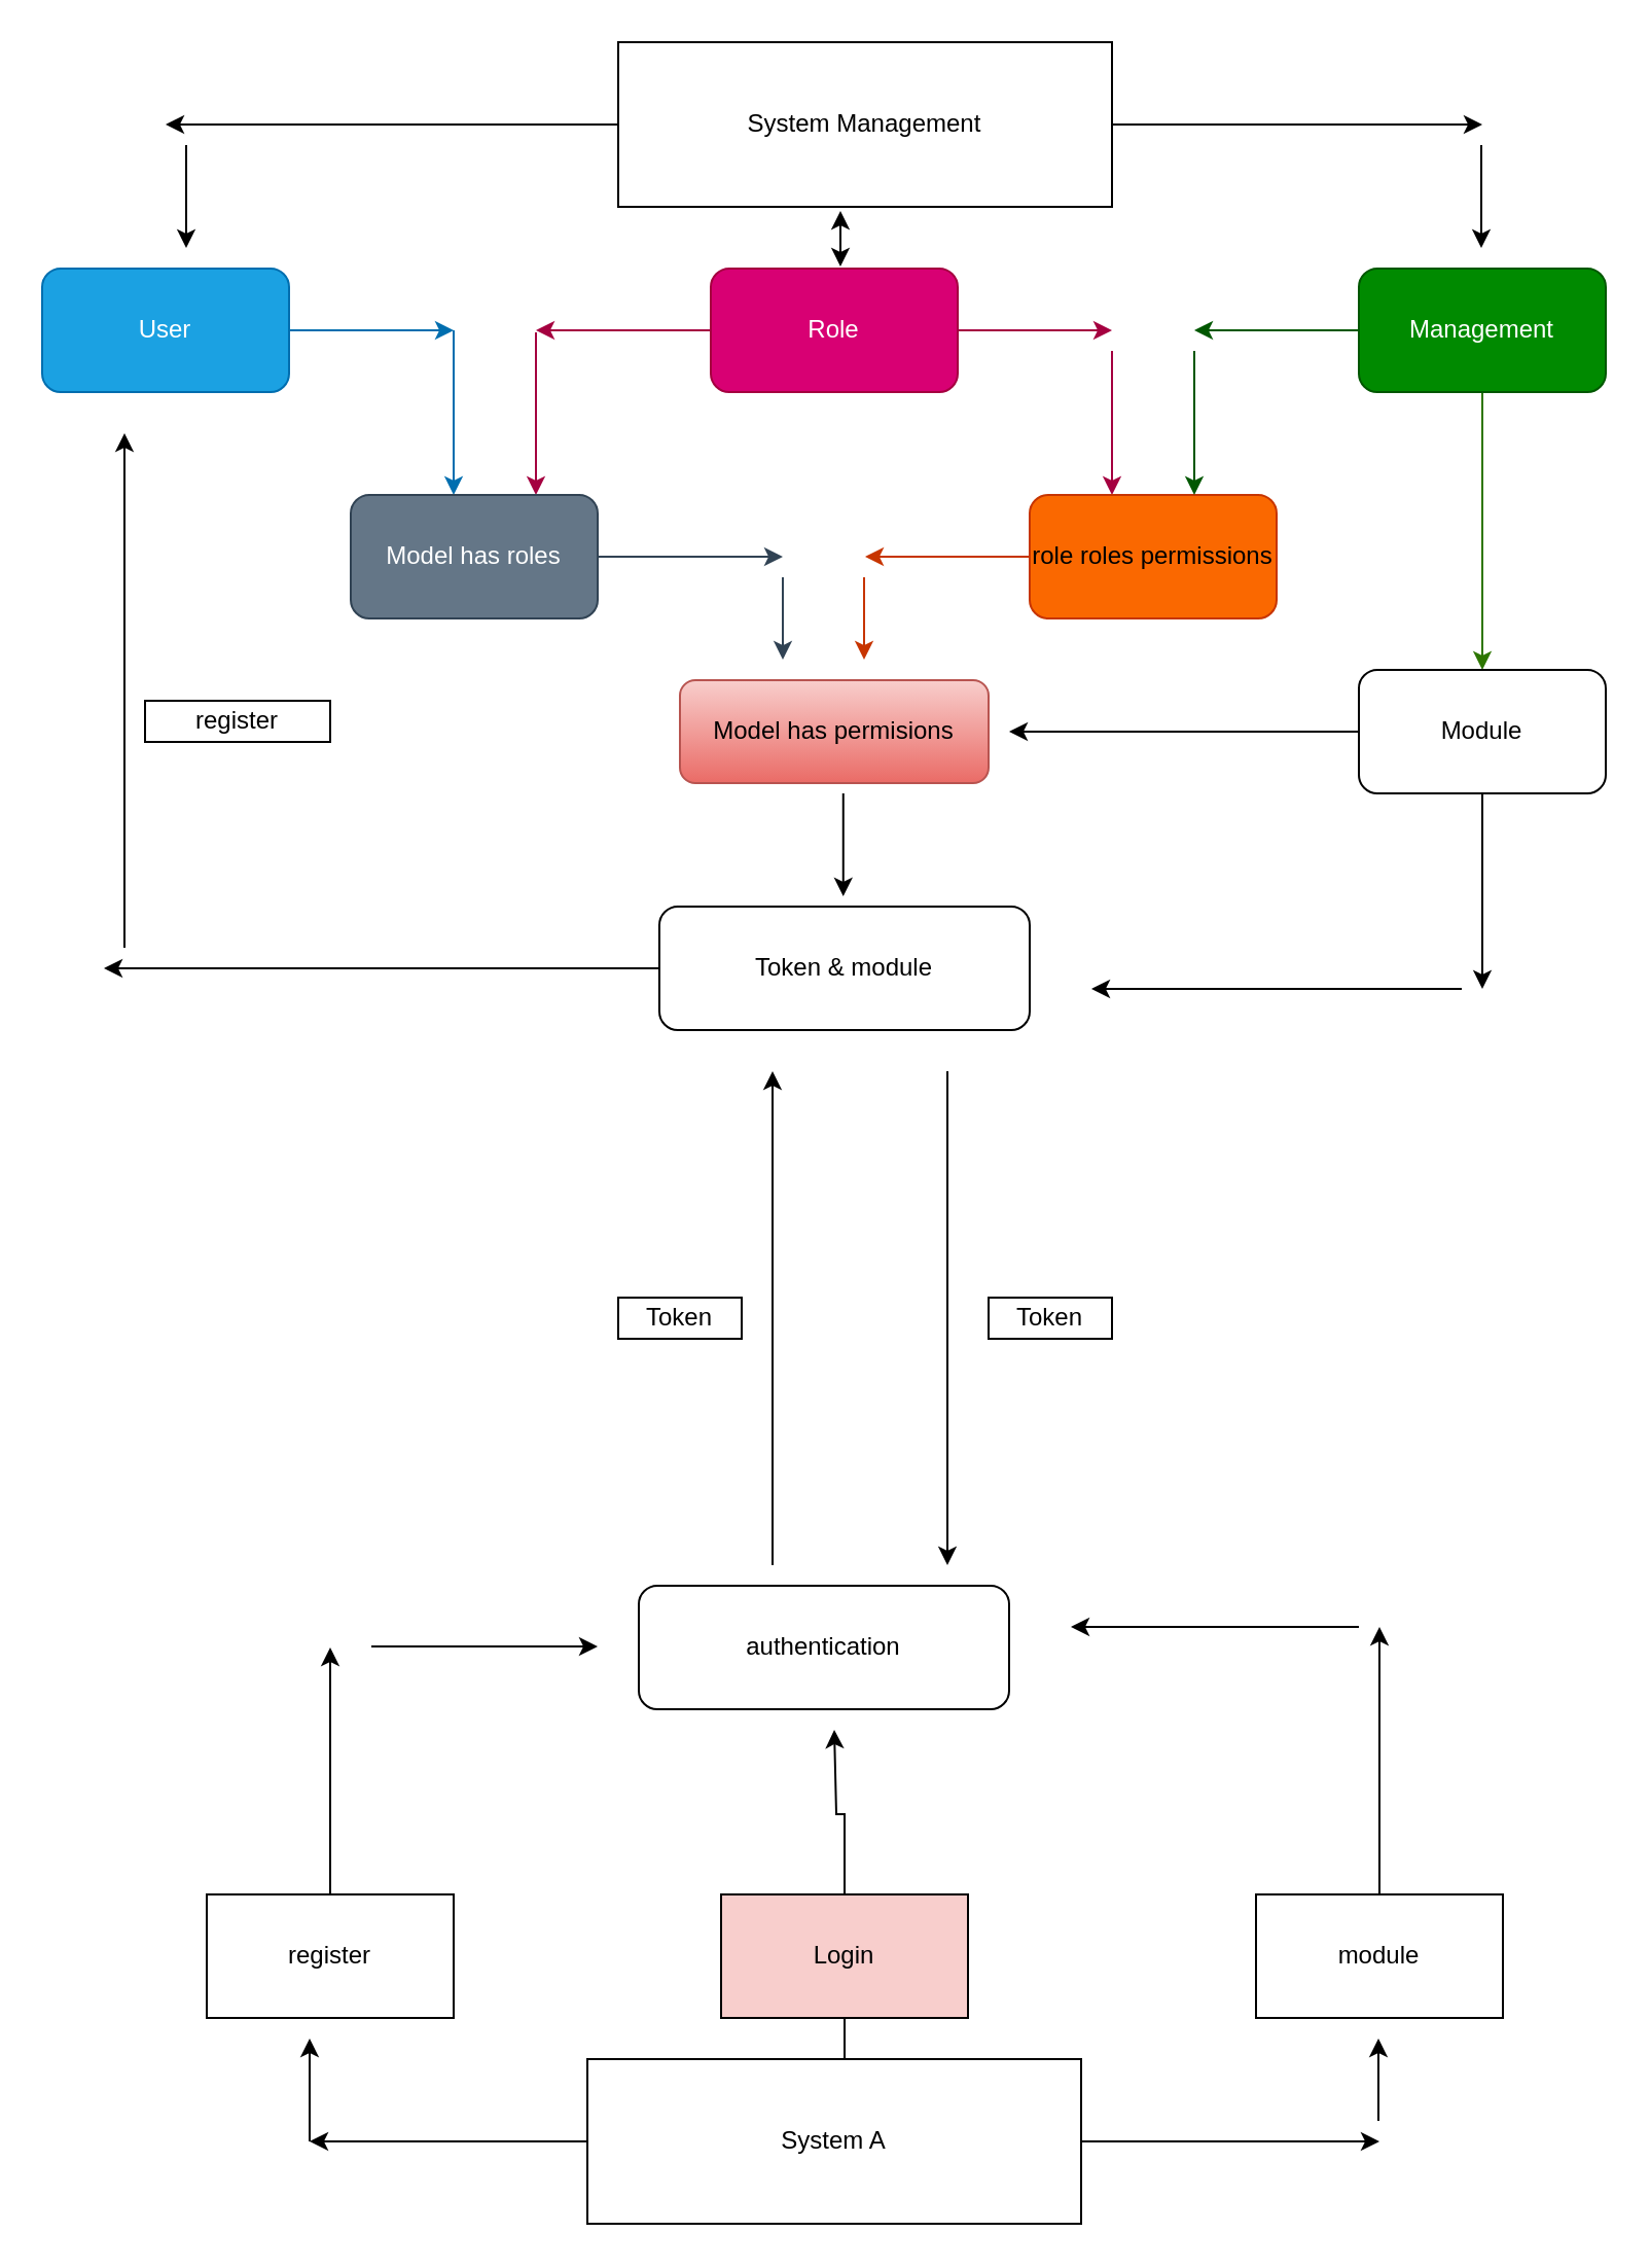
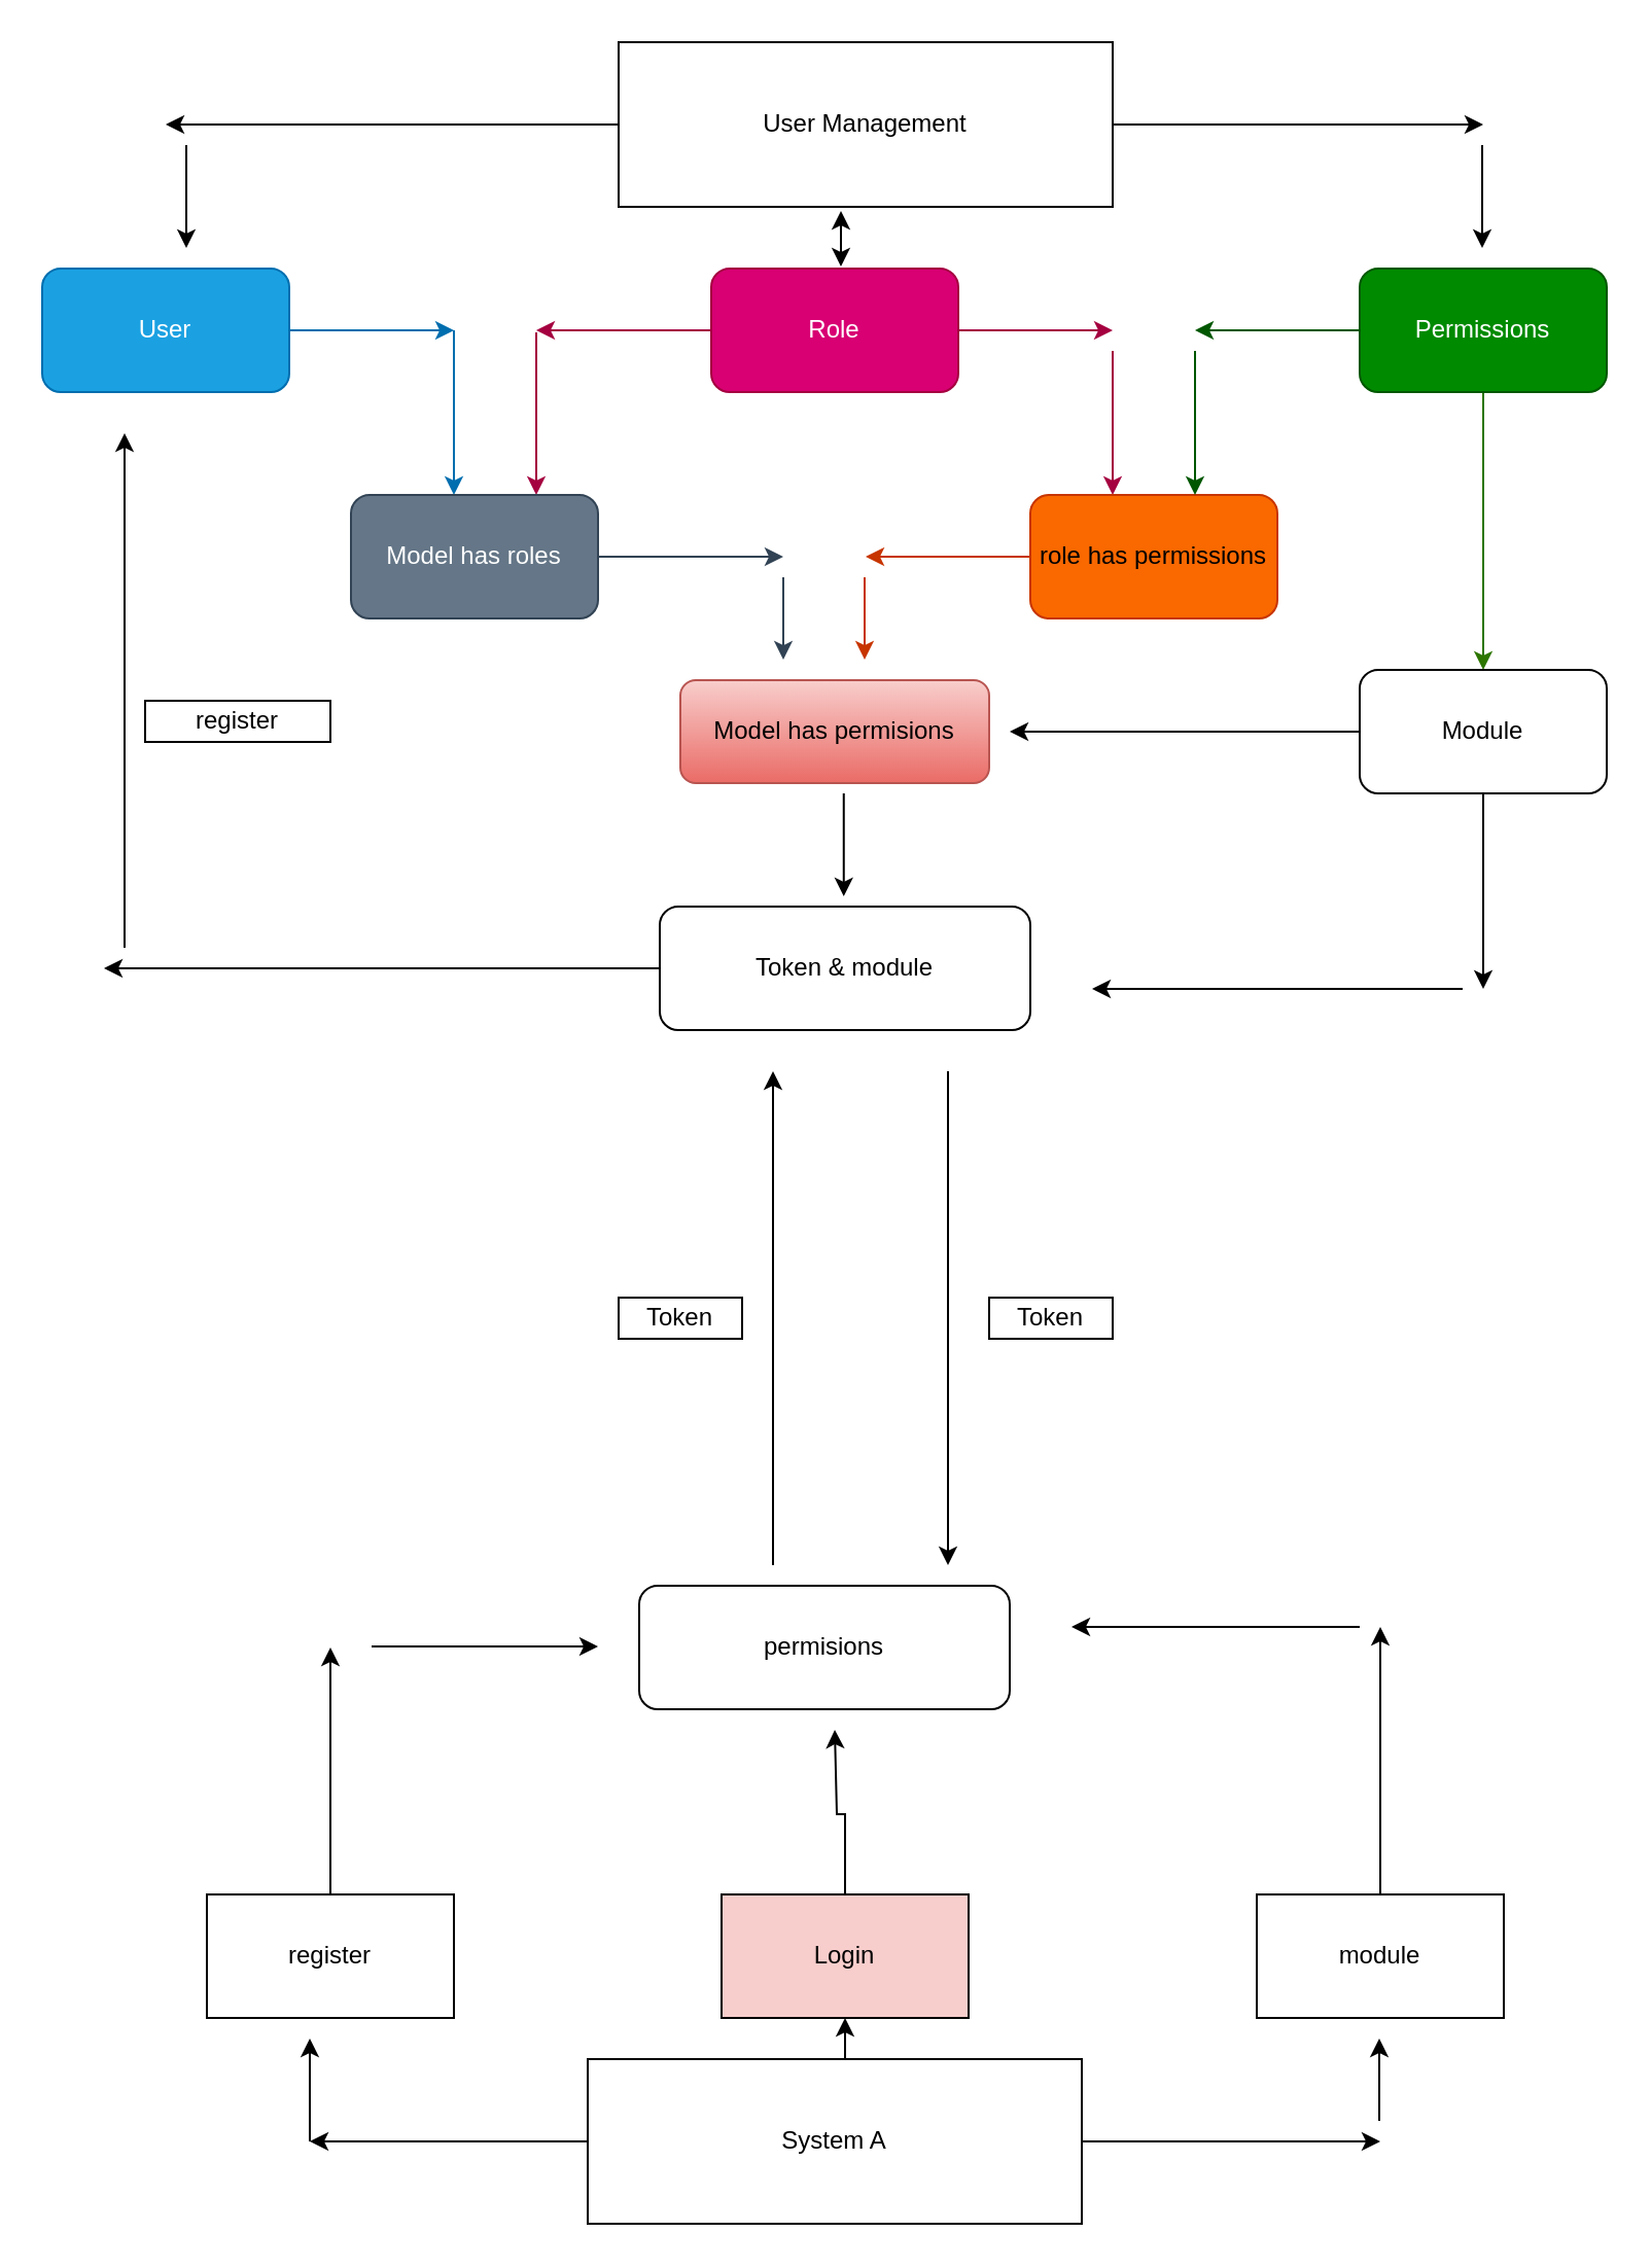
- <mxCell id="4" value="System Management" style="rounded=0;whiteSpace=wrap;html=1;" parent="1" vertex="1"><mxGeometry x="300" y="20" width="240" height="80" as="geometry" /></mxCell>
+ <mxCell id="4" value="User Management" style="rounded=0;whiteSpace=wrap;html=1;" parent="1" vertex="1"><mxGeometry x="300" y="20" width="240" height="80" as="geometry" /></mxCell>
- <mxCell id="13" value="Management" style="rounded=1;whiteSpace=wrap;html=1;fillColor=#008a00;fontColor=#ffffff;strokeColor=#005700;" parent="1" vertex="1"><mxGeometry x="660" y="130" width="120" height="60" as="geometry" /></mxCell>
+ <mxCell id="13" value="Permissions" style="rounded=1;whiteSpace=wrap;html=1;fillColor=#008a00;fontColor=#ffffff;strokeColor=#005700;" parent="1" vertex="1"><mxGeometry x="660" y="130" width="120" height="60" as="geometry" /></mxCell>
- <mxCell id="17" value="role roles permissions" style="rounded=1;whiteSpace=wrap;html=1;fillColor=#fa6800;fontColor=#000000;strokeColor=#C73500;" parent="1" vertex="1"><mxGeometry x="500" y="240" width="120" height="60" as="geometry" /></mxCell>
+ <mxCell id="17" value="role has permissions" style="rounded=1;whiteSpace=wrap;html=1;fillColor=#fa6800;fontColor=#000000;strokeColor=#C73500;" parent="1" vertex="1"><mxGeometry x="500" y="240" width="120" height="60" as="geometry" /></mxCell>
- <mxCell id="46" value="authentication" style="rounded=1;whiteSpace=wrap;html=1;" vertex="1" parent="1"><mxGeometry x="310" y="770" width="180" height="60" as="geometry" /></mxCell>
+ <mxCell id="46" value="permisions" style="rounded=1;whiteSpace=wrap;html=1;" vertex="1" parent="1"><mxGeometry x="310" y="770" width="180" height="60" as="geometry" /></mxCell>
- <mxCell id="31" style="edgeStyle=orthogonalEdgeStyle;rounded=0;orthogonalLoop=1;jettySize=auto;html=1;exitX=0.5;exitY=0;exitDx=0;exitDy=0;entryX=0.5;entryY=1;entryDx=0;entryDy=0;endArrow=none;" edge="1" parent="1" source="33" target="35"><mxGeometry relative="1" as="geometry" /></mxCell>
+ <mxCell id="31" style="edgeStyle=orthogonalEdgeStyle;rounded=0;orthogonalLoop=1;jettySize=auto;html=1;exitX=0.5;exitY=0;exitDx=0;exitDy=0;entryX=0.5;entryY=1;entryDx=0;entryDy=0;" edge="1" parent="1" source="33" target="35"><mxGeometry relative="1" as="geometry" /></mxCell>
